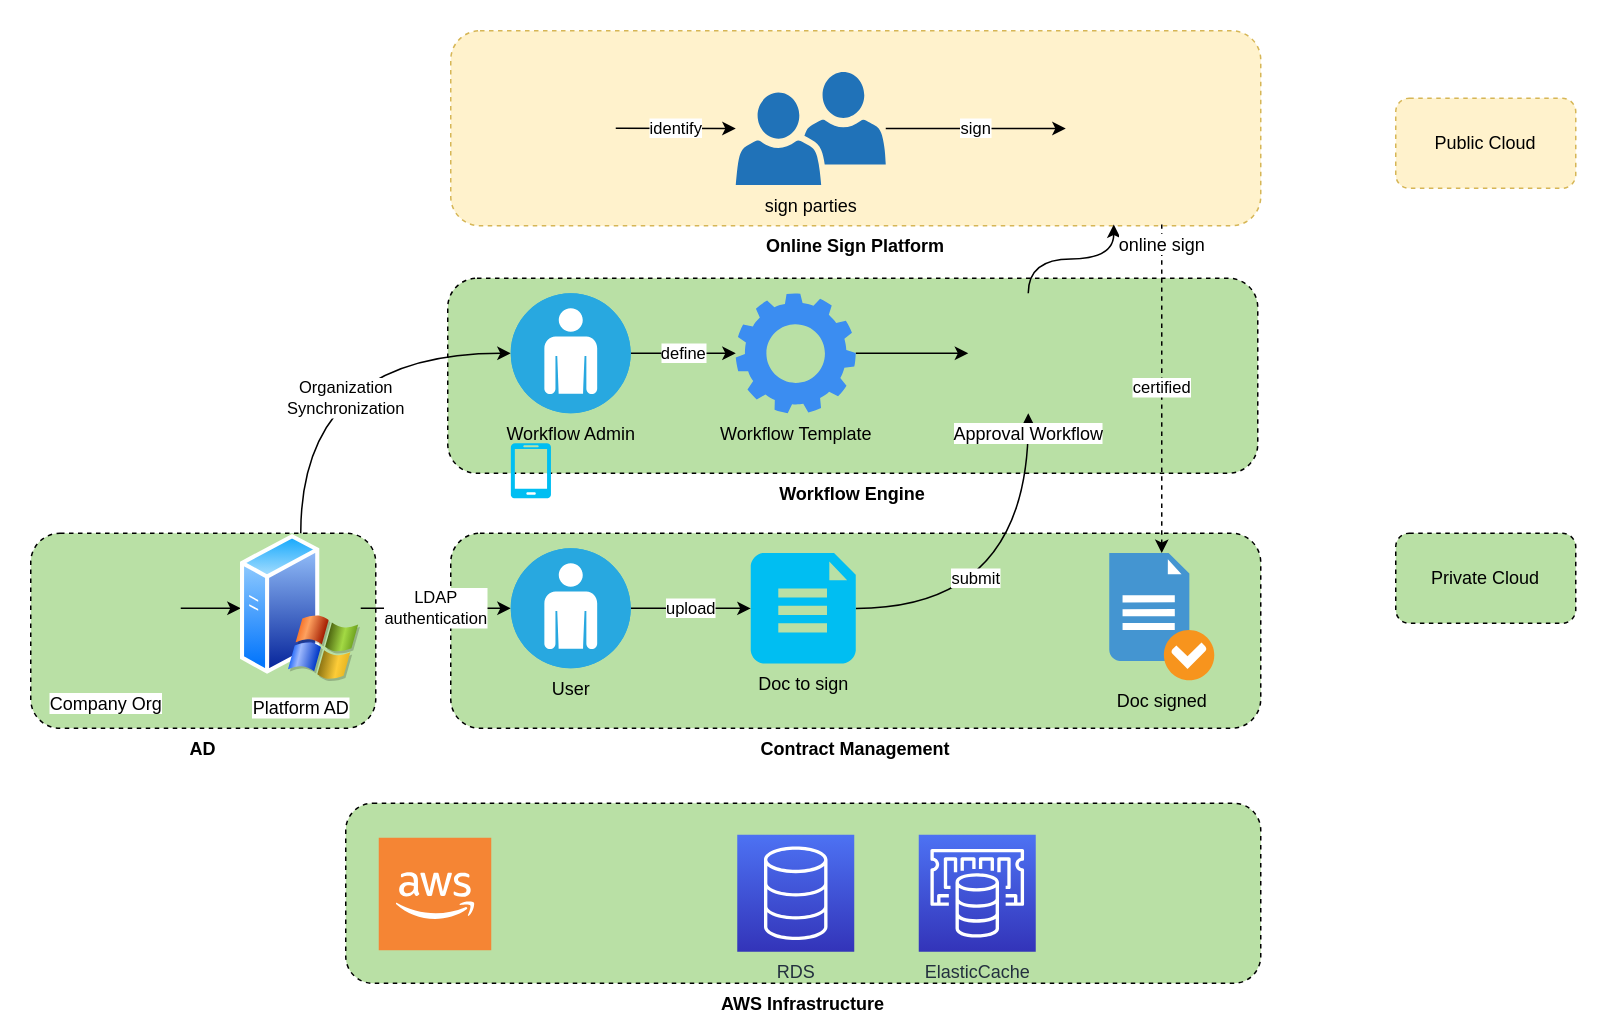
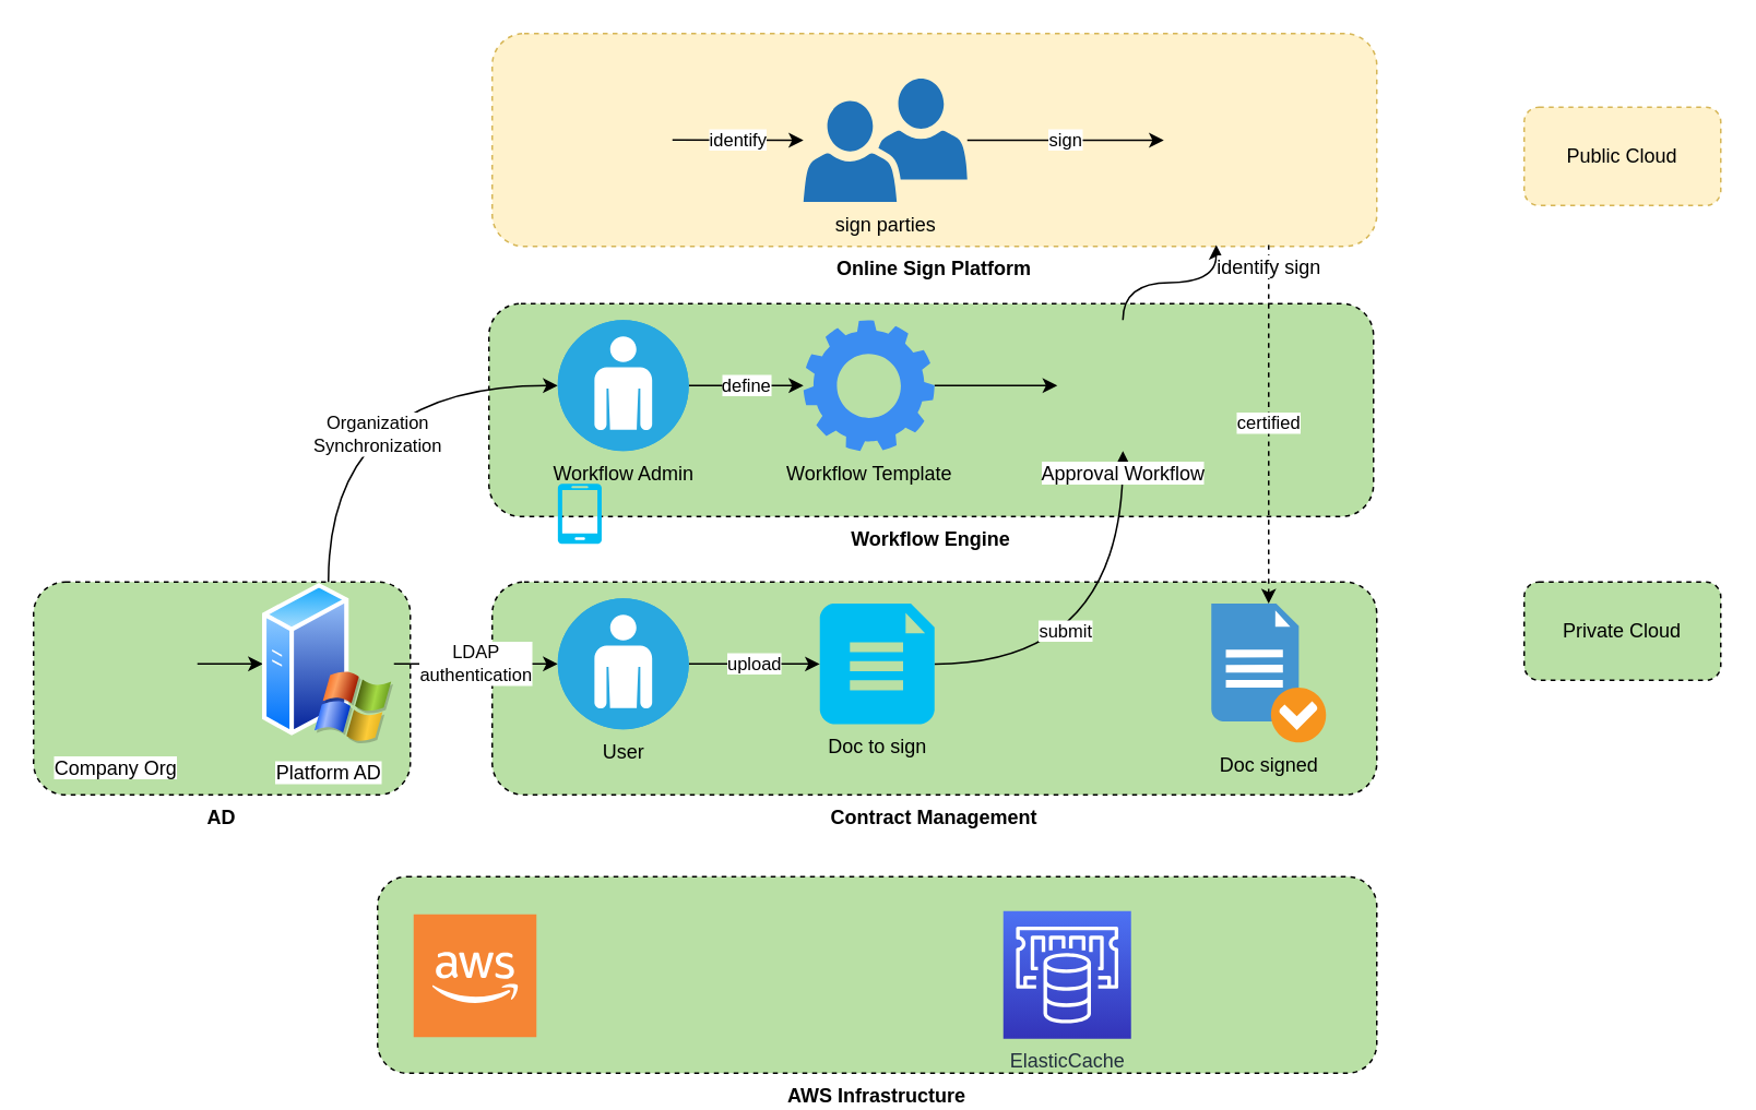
- <mxCell id="20" value="online sign" style="shape=image;html=1;verticalAlign=top;verticalLabelPosition=bottom;labelBackgroundColor=#ffffff;imageAspect=0;aspect=fixed;image=https://cdn3.iconfinder.com/data/icons/lovely/PNG/128/Register.png" vertex="1" parent="1"><mxGeometry x="710" y="21.17" width="128" height="128" as="geometry" /></mxCell>
+ <mxCell id="20" value="identify sign" style="shape=image;html=1;verticalAlign=top;verticalLabelPosition=bottom;labelBackgroundColor=#ffffff;imageAspect=0;aspect=fixed;image=https://cdn3.iconfinder.com/data/icons/lovely/PNG/128/Register.png" vertex="1" parent="1"><mxGeometry x="710" y="21.17" width="128" height="128" as="geometry" /></mxCell>
- <mxCell id="23" value="RDS" style="sketch=0;points=[[0,0,0],[0.25,0,0],[0.5,0,0],[0.75,0,0],[1,0,0],[0,1,0],[0.25,1,0],[0.5,1,0],[0.75,1,0],[1,1,0],[0,0.25,0],[0,0.5,0],[0,0.75,0],[1,0.25,0],[1,0.5,0],[1,0.75,0]];outlineConnect=0;fontColor=#232F3E;gradientColor=#4D72F3;gradientDirection=north;fillColor=#3334B9;strokeColor=#ffffff;dashed=0;verticalLabelPosition=bottom;verticalAlign=top;align=center;html=1;fontSize=12;fontStyle=0;aspect=fixed;shape=mxgraph.aws4.resourceIcon;resIcon=mxgraph.aws4.database;" vertex="1" parent="21"><mxGeometry x="239" width="78" height="78" as="geometry" /></mxCell>
